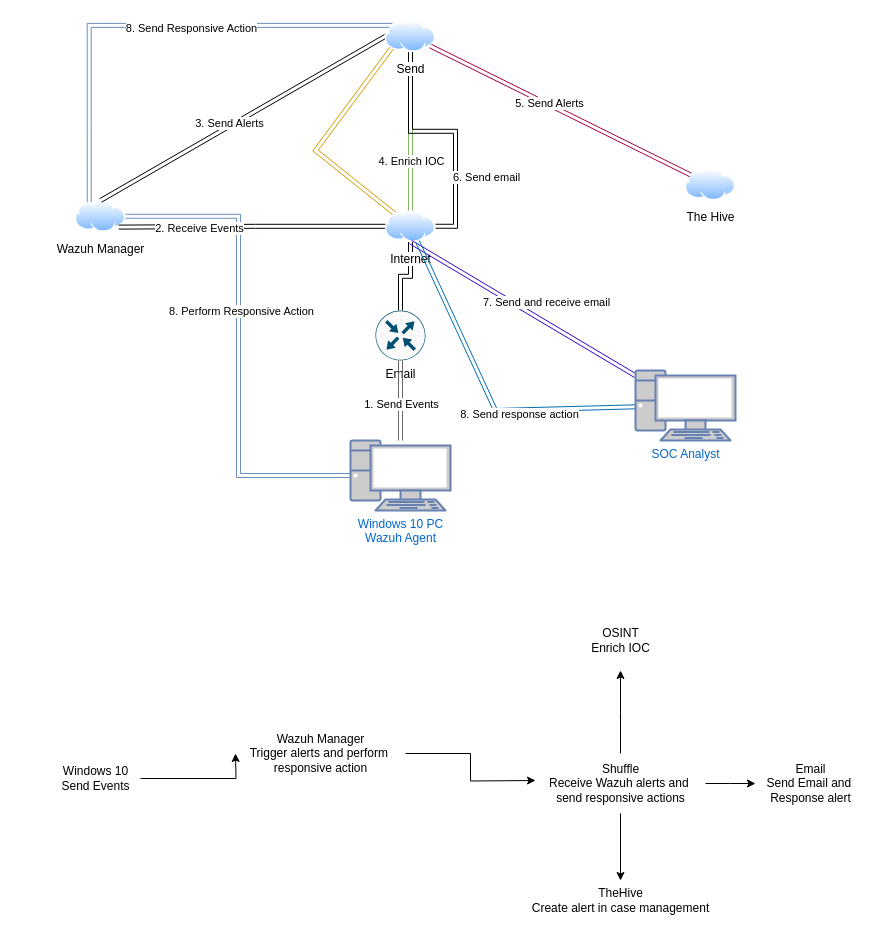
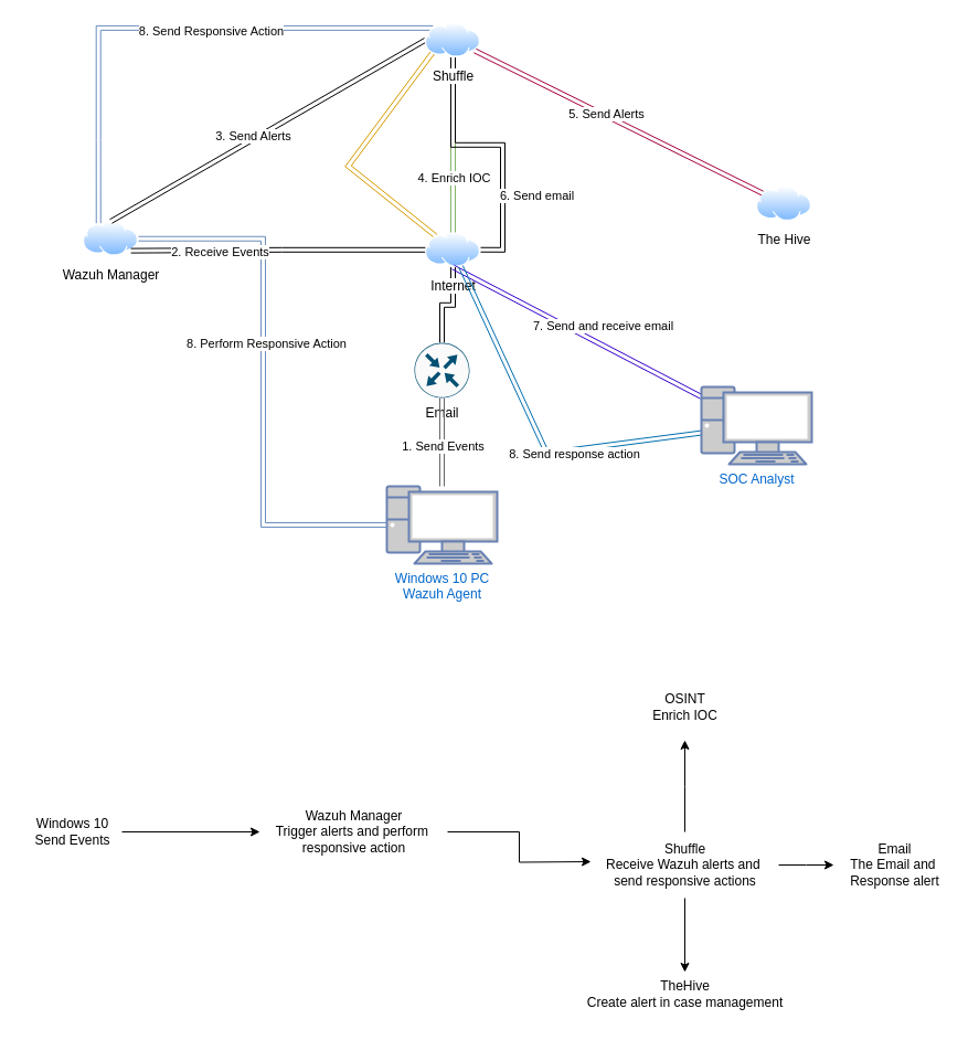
- <mxCell id="23" value="Send" style="image;aspect=fixed;perimeter=ellipsePerimeter;html=1;align=center;shadow=0;dashed=0;spacingTop=3;image=img/lib/active_directory/internet_cloud.svg;" parent="1" vertex="1"><mxGeometry x="385" y="20" width="50" height="31.5" as="geometry" /></mxCell>
+ <mxCell id="23" value="Shuffle" style="image;aspect=fixed;perimeter=ellipsePerimeter;html=1;align=center;shadow=0;dashed=0;spacingTop=3;image=img/lib/active_directory/internet_cloud.svg;" parent="1" vertex="1"><mxGeometry x="385" y="20" width="50" height="31.5" as="geometry" /></mxCell>
- <mxCell id="28" value="SOC Analyst" style="fontColor=#0066CC;verticalAlign=top;verticalLabelPosition=bottom;labelPosition=center;align=center;html=1;outlineConnect=0;fillColor=#CCCCCC;strokeColor=#6881B3;gradientColor=none;gradientDirection=north;strokeWidth=2;shape=mxgraph.networks.pc;" parent="1" vertex="1"><mxGeometry x="635" y="370" width="100" height="70" as="geometry" /></mxCell>
+ <mxCell id="28" value="SOC Analyst" style="fontColor=#0066CC;verticalAlign=top;verticalLabelPosition=bottom;labelPosition=center;align=center;html=1;outlineConnect=0;fillColor=#CCCCCC;strokeColor=#6881B3;gradientColor=none;gradientDirection=north;strokeWidth=2;shape=mxgraph.networks.pc;" parent="1" vertex="1"><mxGeometry x="635" y="350" width="100" height="70" as="geometry" /></mxCell>
- <mxCell id="32" value="Windows 10&lt;br&gt;Send Events" style="text;html=1;align=center;verticalAlign=middle;resizable=0;points=[];autosize=1;strokeColor=none;fillColor=none;" parent="1" vertex="1"><mxGeometry x="50" y="758" width="90" height="40" as="geometry" /></mxCell>
+ <mxCell id="32" value="Windows 10&lt;br&gt;Send Events" style="text;html=1;align=center;verticalAlign=middle;resizable=0;points=[];autosize=1;strokeColor=none;fillColor=none;" parent="1" vertex="1"><mxGeometry x="20" y="733" width="90" height="40" as="geometry" /></mxCell>
- <mxCell id="41" value="Email&lt;br&gt;Send Email and&amp;nbsp;&lt;br&gt;Response alert" style="text;html=1;align=center;verticalAlign=middle;resizable=0;points=[];autosize=1;strokeColor=none;fillColor=none;" parent="1" vertex="1"><mxGeometry x="755" y="753" width="110" height="60" as="geometry" /></mxCell>
+ <mxCell id="41" value="Email&lt;br&gt;The Email and&amp;nbsp;&lt;br&gt;Response alert" style="text;html=1;align=center;verticalAlign=middle;resizable=0;points=[];autosize=1;strokeColor=none;fillColor=none;" parent="1" vertex="1"><mxGeometry x="755" y="753" width="110" height="60" as="geometry" /></mxCell>
